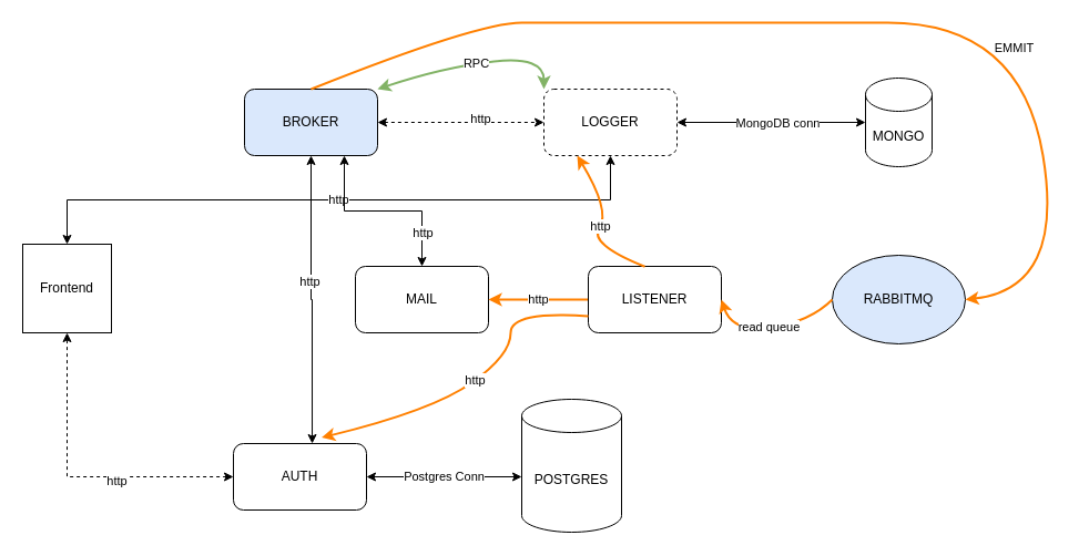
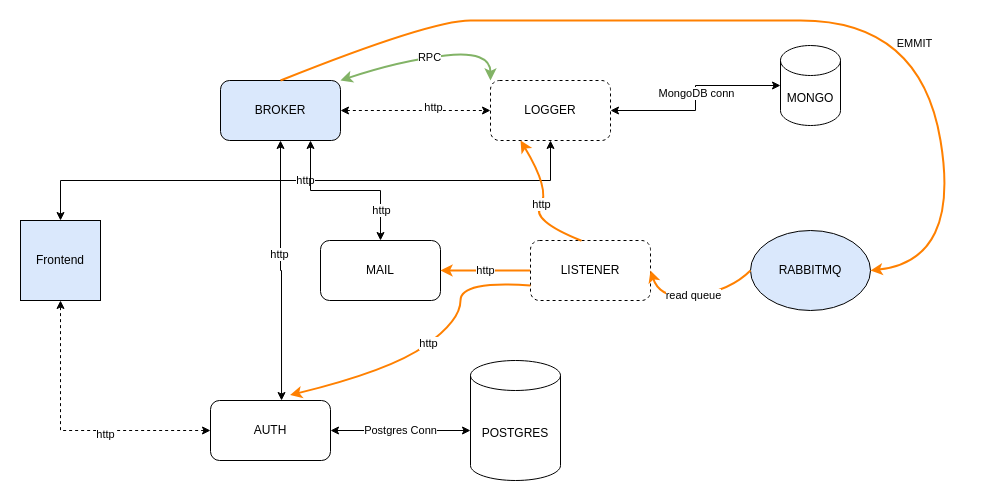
- <mxCell id="18" value="MONGO" style="shape=cylinder3;whiteSpace=wrap;html=1;boundedLbl=1;backgroundOutline=1;size=15;" vertex="1" parent="1"><mxGeometry x="780" y="70" width="60" height="80" as="geometry" /></mxCell>
+ <mxCell id="18" value="MONGO" style="shape=cylinder3;whiteSpace=wrap;html=1;boundedLbl=1;backgroundOutline=1;size=15;" vertex="1" parent="1"><mxGeometry x="780" y="45" width="60" height="80" as="geometry" /></mxCell>
- <mxCell id="3" value="Frontend" style="whiteSpace=wrap;html=1;aspect=fixed;" vertex="1" parent="1"><mxGeometry x="20" y="220" width="80" height="80" as="geometry" /></mxCell>
+ <mxCell id="3" value="Frontend" style="whiteSpace=wrap;html=1;aspect=fixed;fillColor=#dae8fc;" vertex="1" parent="1"><mxGeometry x="20" y="220" width="80" height="80" as="geometry" /></mxCell>
- <mxCell id="21" value="LISTENER" style="rounded=1;whiteSpace=wrap;html=1;" vertex="1" parent="1"><mxGeometry x="530" y="240" width="120" height="60" as="geometry" /></mxCell>
+ <mxCell id="21" value="LISTENER" style="rounded=1;whiteSpace=wrap;html=1;dashed=1;" vertex="1" parent="1"><mxGeometry x="530" y="240" width="120" height="60" as="geometry" /></mxCell>
